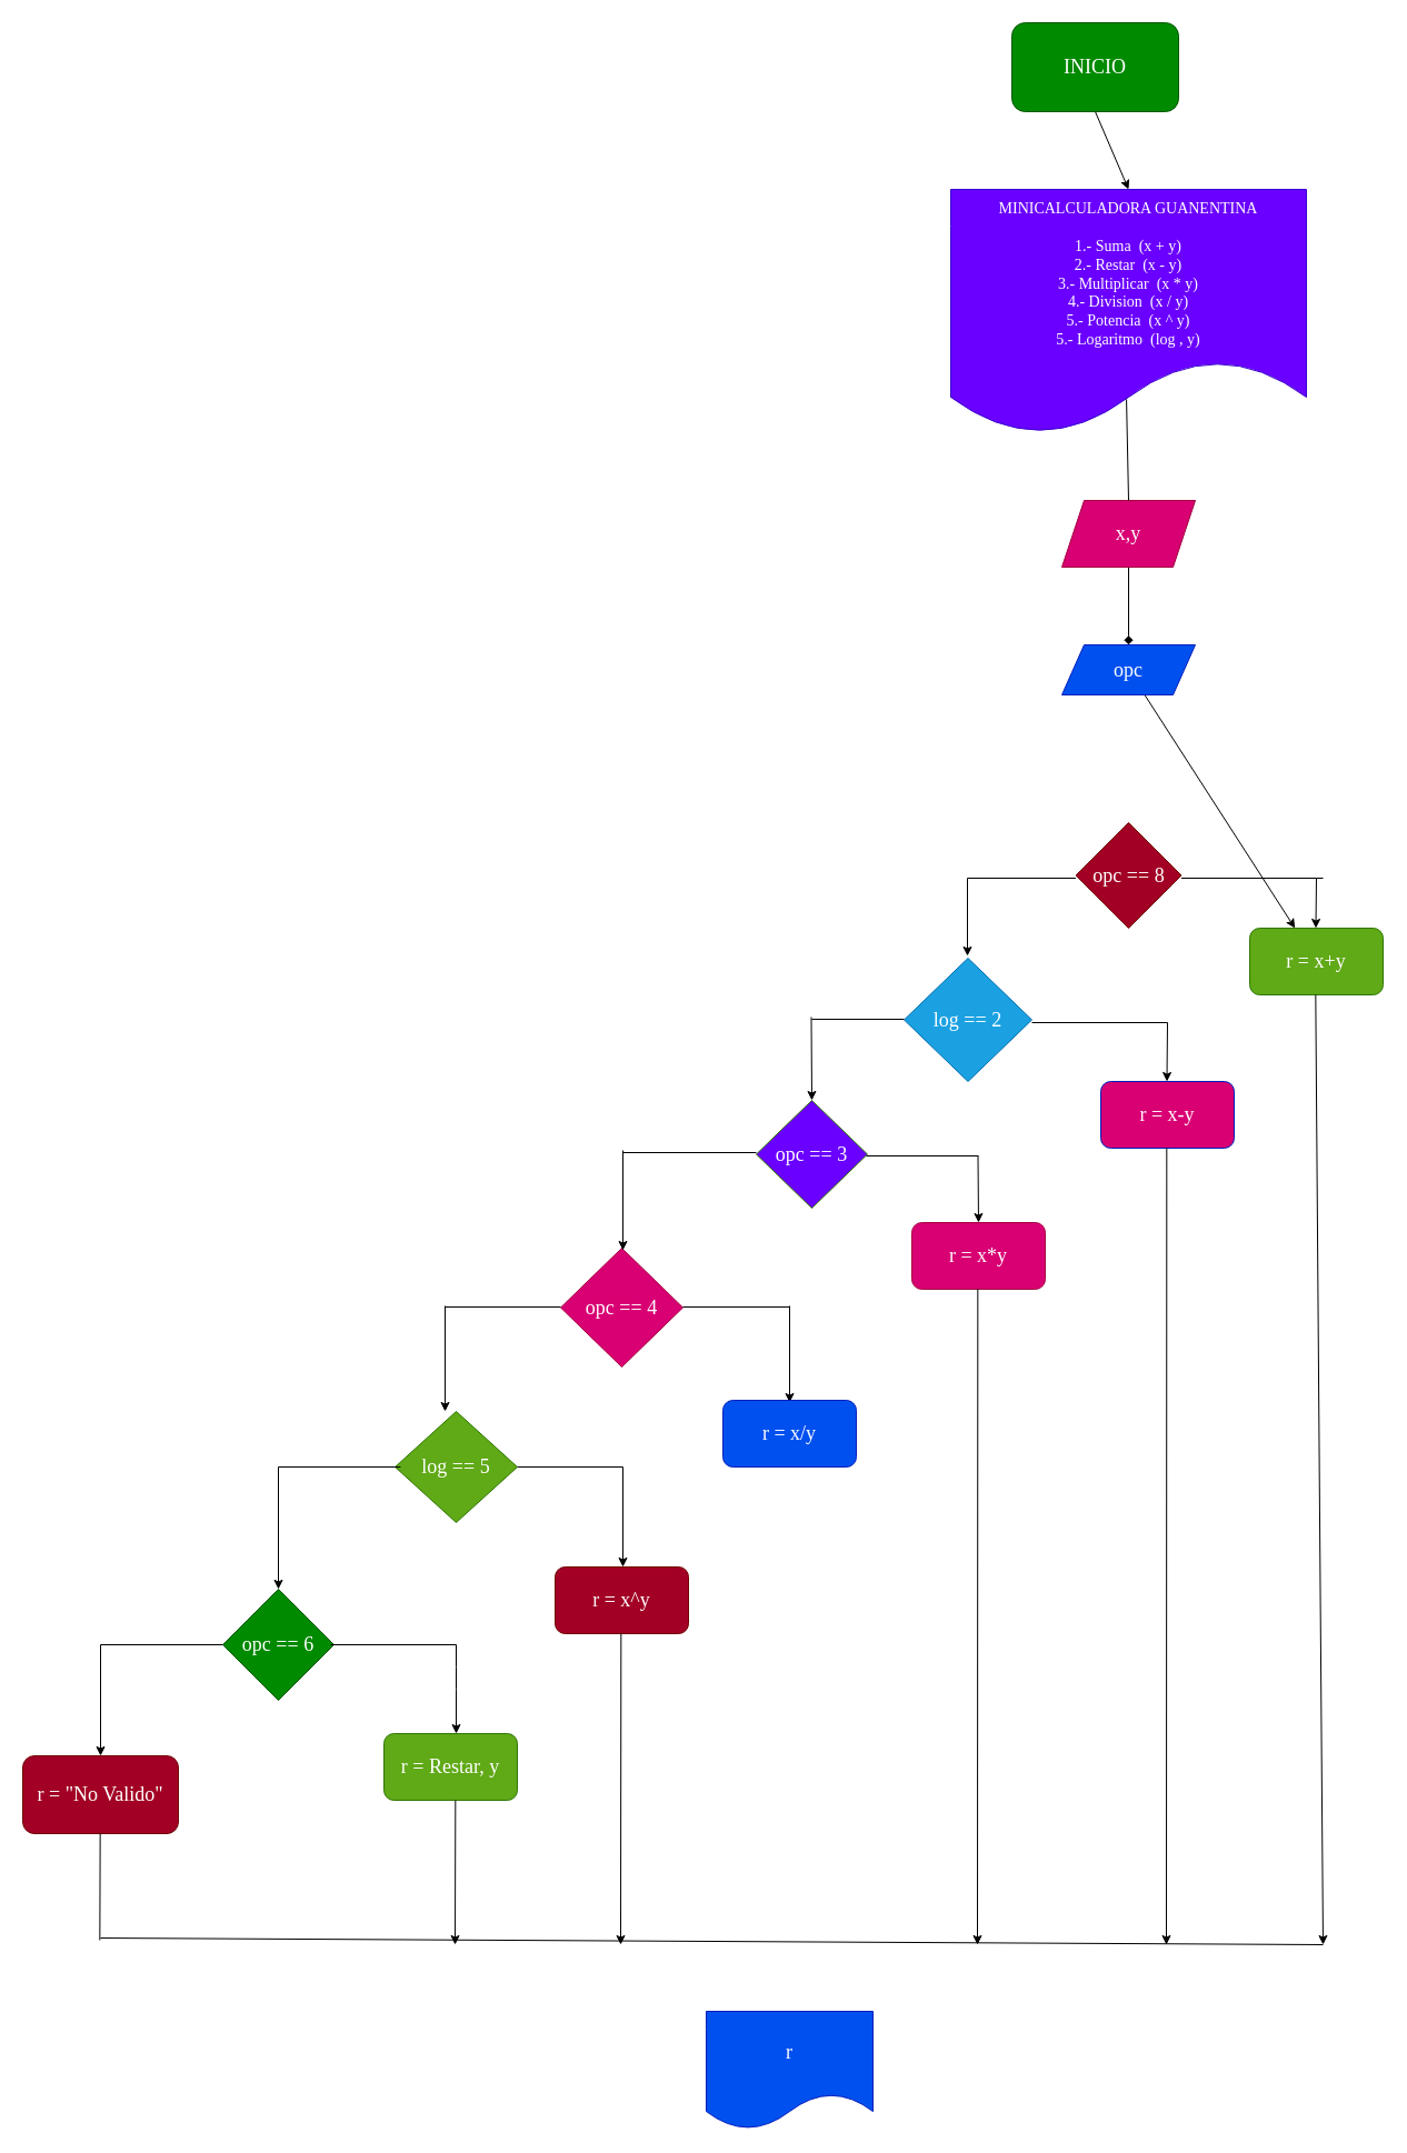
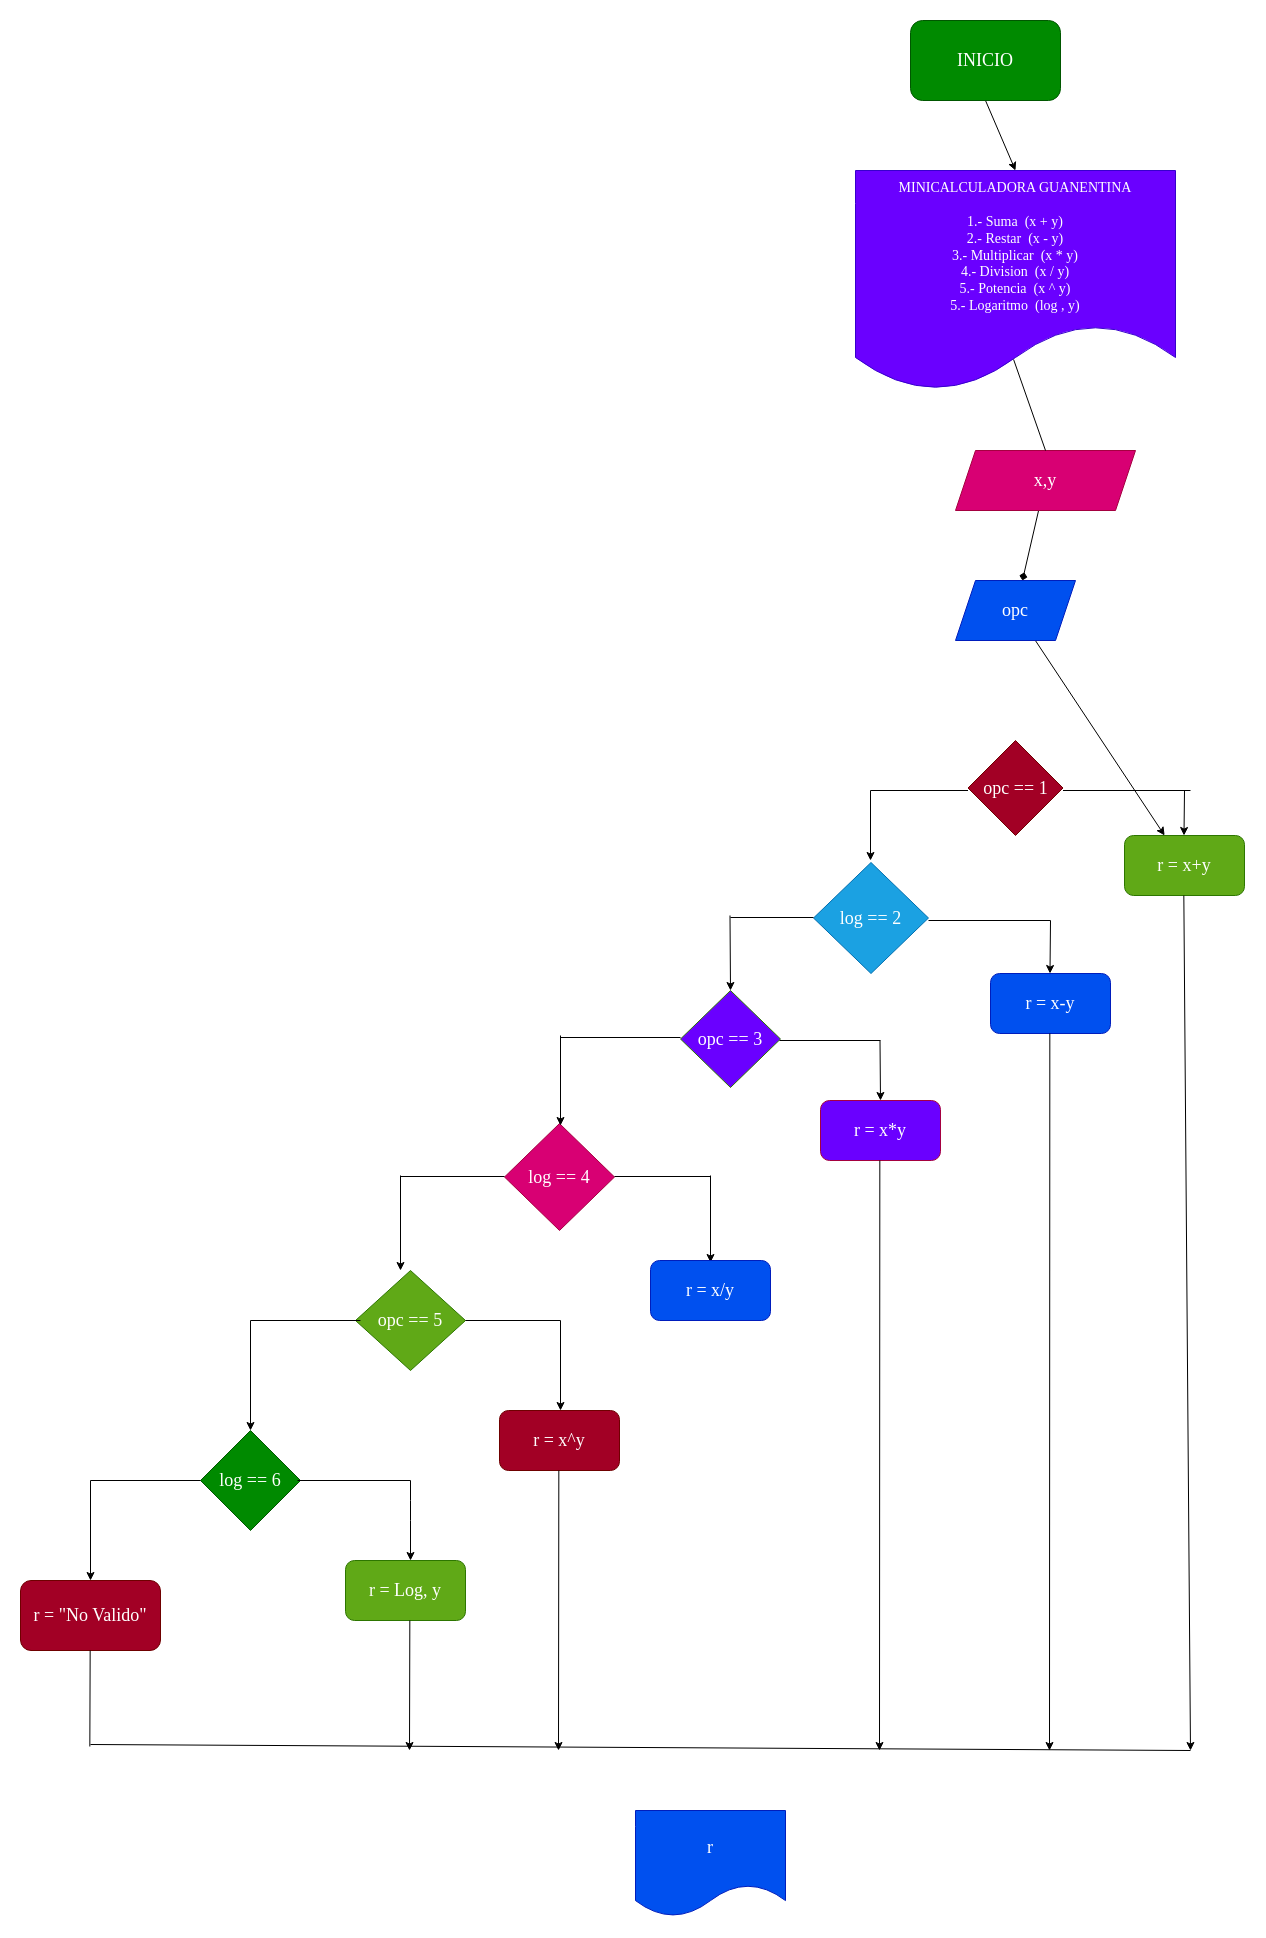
- <mxCell id="6" value="&lt;font face=&quot;Times New Roman&quot; style=&quot;font-size: 18px;&quot;&gt;x,y&lt;/font&gt;" style="shape=parallelogram;perimeter=parallelogramPerimeter;whiteSpace=wrap;html=1;fixedSize=1;fillColor=#d80073;fontColor=#ffffff;strokeColor=#A50040;" parent="1" vertex="1"><mxGeometry x="955" y="450" width="120" height="60" as="geometry" /></mxCell>
+ <mxCell id="6" value="&lt;font face=&quot;Times New Roman&quot; style=&quot;font-size: 18px;&quot;&gt;x,y&lt;/font&gt;" style="shape=parallelogram;perimeter=parallelogramPerimeter;whiteSpace=wrap;html=1;fixedSize=1;fillColor=#d80073;fontColor=#ffffff;strokeColor=#A50040;" parent="1" vertex="1"><mxGeometry x="955" y="450" width="180" height="60" as="geometry" /></mxCell>
- <mxCell id="8" value="&lt;font face=&quot;Times New Roman&quot; style=&quot;font-size: 18px;&quot;&gt;opc&lt;/font&gt;" style="shape=parallelogram;perimeter=parallelogramPerimeter;whiteSpace=wrap;html=1;fixedSize=1;fillColor=#0050ef;fontColor=#ffffff;strokeColor=#001DBC;" parent="1" vertex="1"><mxGeometry x="955" y="580" width="120" height="45" as="geometry" /></mxCell>
+ <mxCell id="8" value="&lt;font face=&quot;Times New Roman&quot; style=&quot;font-size: 18px;&quot;&gt;opc&lt;/font&gt;" style="shape=parallelogram;perimeter=parallelogramPerimeter;whiteSpace=wrap;html=1;fixedSize=1;fillColor=#0050ef;fontColor=#ffffff;strokeColor=#001DBC;" parent="1" vertex="1"><mxGeometry x="955" y="580" width="120" height="60" as="geometry" /></mxCell>
- <mxCell id="10" value="&lt;font face=&quot;Times New Roman&quot; style=&quot;font-size: 18px;&quot;&gt;opc == 8&lt;/font&gt;" style="rhombus;whiteSpace=wrap;html=1;fillColor=#a20025;fontColor=#ffffff;strokeColor=#6F0000;" parent="1" vertex="1"><mxGeometry x="967.5" y="740" width="95" height="95" as="geometry" /></mxCell>
+ <mxCell id="10" value="&lt;font face=&quot;Times New Roman&quot; style=&quot;font-size: 18px;&quot;&gt;opc == 1&lt;/font&gt;" style="rhombus;whiteSpace=wrap;html=1;fillColor=#a20025;fontColor=#ffffff;strokeColor=#6F0000;" parent="1" vertex="1"><mxGeometry x="967.5" y="740" width="95" height="95" as="geometry" /></mxCell>
- <mxCell id="13" value="r = x-y" style="rounded=1;whiteSpace=wrap;html=1;fontFamily=Times New Roman;fontSize=18;fillColor=#d80073;fontColor=#ffffff;strokeColor=#001DBC;" parent="1" vertex="1"><mxGeometry x="990" y="973" width="120" height="60" as="geometry" /></mxCell>
+ <mxCell id="13" value="r = x-y" style="rounded=1;whiteSpace=wrap;html=1;fontFamily=Times New Roman;fontSize=18;fillColor=#0050ef;fontColor=#ffffff;strokeColor=#001DBC;" parent="1" vertex="1"><mxGeometry x="990" y="973" width="120" height="60" as="geometry" /></mxCell>
- <mxCell id="24" value="r = x*y" style="rounded=1;whiteSpace=wrap;html=1;fontFamily=Times New Roman;fontSize=18;fillColor=#d80073;fontColor=#ffffff;strokeColor=#A50040;" parent="1" vertex="1"><mxGeometry x="820" y="1100" width="120" height="60" as="geometry" /></mxCell>
+ <mxCell id="24" value="r = x*y" style="rounded=1;whiteSpace=wrap;html=1;fontFamily=Times New Roman;fontSize=18;fillColor=#6a00ff;fontColor=#ffffff;strokeColor=#A50040;" parent="1" vertex="1"><mxGeometry x="820" y="1100" width="120" height="60" as="geometry" /></mxCell>
- <mxCell id="27" value="opc == 4" style="rhombus;whiteSpace=wrap;html=1;fontFamily=Times New Roman;fontSize=18;fillColor=#d80073;fontColor=#ffffff;strokeColor=#A50040;" parent="1" vertex="1"><mxGeometry x="504" y="1123" width="110" height="107" as="geometry" /></mxCell>
+ <mxCell id="27" value="log == 4" style="rhombus;whiteSpace=wrap;html=1;fontFamily=Times New Roman;fontSize=18;fillColor=#d80073;fontColor=#ffffff;strokeColor=#A50040;" parent="1" vertex="1"><mxGeometry x="504" y="1123" width="110" height="107" as="geometry" /></mxCell>
- <mxCell id="34" value="log == 5" style="rhombus;whiteSpace=wrap;html=1;fontFamily=Times New Roman;fontSize=18;fillColor=#60a917;fontColor=#ffffff;strokeColor=#2D7600;" parent="1" vertex="1"><mxGeometry x="355" y="1270" width="110" height="100" as="geometry" /></mxCell>
+ <mxCell id="34" value="opc == 5" style="rhombus;whiteSpace=wrap;html=1;fontFamily=Times New Roman;fontSize=18;fillColor=#60a917;fontColor=#ffffff;strokeColor=#2D7600;" parent="1" vertex="1"><mxGeometry x="355" y="1270" width="110" height="100" as="geometry" /></mxCell>
- <mxCell id="40" value="opc == 6" style="rhombus;whiteSpace=wrap;html=1;fontFamily=Times New Roman;fontSize=18;fillColor=#008a00;fontColor=#ffffff;strokeColor=#005700;" parent="1" vertex="1"><mxGeometry x="200" y="1430" width="100" height="100" as="geometry" /></mxCell>
+ <mxCell id="40" value="log == 6" style="rhombus;whiteSpace=wrap;html=1;fontFamily=Times New Roman;fontSize=18;fillColor=#008a00;fontColor=#ffffff;strokeColor=#005700;" parent="1" vertex="1"><mxGeometry x="200" y="1430" width="100" height="100" as="geometry" /></mxCell>
- <mxCell id="43" value="r = Restar, y" style="rounded=1;whiteSpace=wrap;html=1;fontFamily=Times New Roman;fontSize=18;fillColor=#60a917;fontColor=#ffffff;strokeColor=#2D7600;" parent="1" vertex="1"><mxGeometry x="345" y="1560" width="120" height="60" as="geometry" /></mxCell>
+ <mxCell id="43" value="r = Log, y" style="rounded=1;whiteSpace=wrap;html=1;fontFamily=Times New Roman;fontSize=18;fillColor=#60a917;fontColor=#ffffff;strokeColor=#2D7600;" parent="1" vertex="1"><mxGeometry x="345" y="1560" width="120" height="60" as="geometry" /></mxCell>
